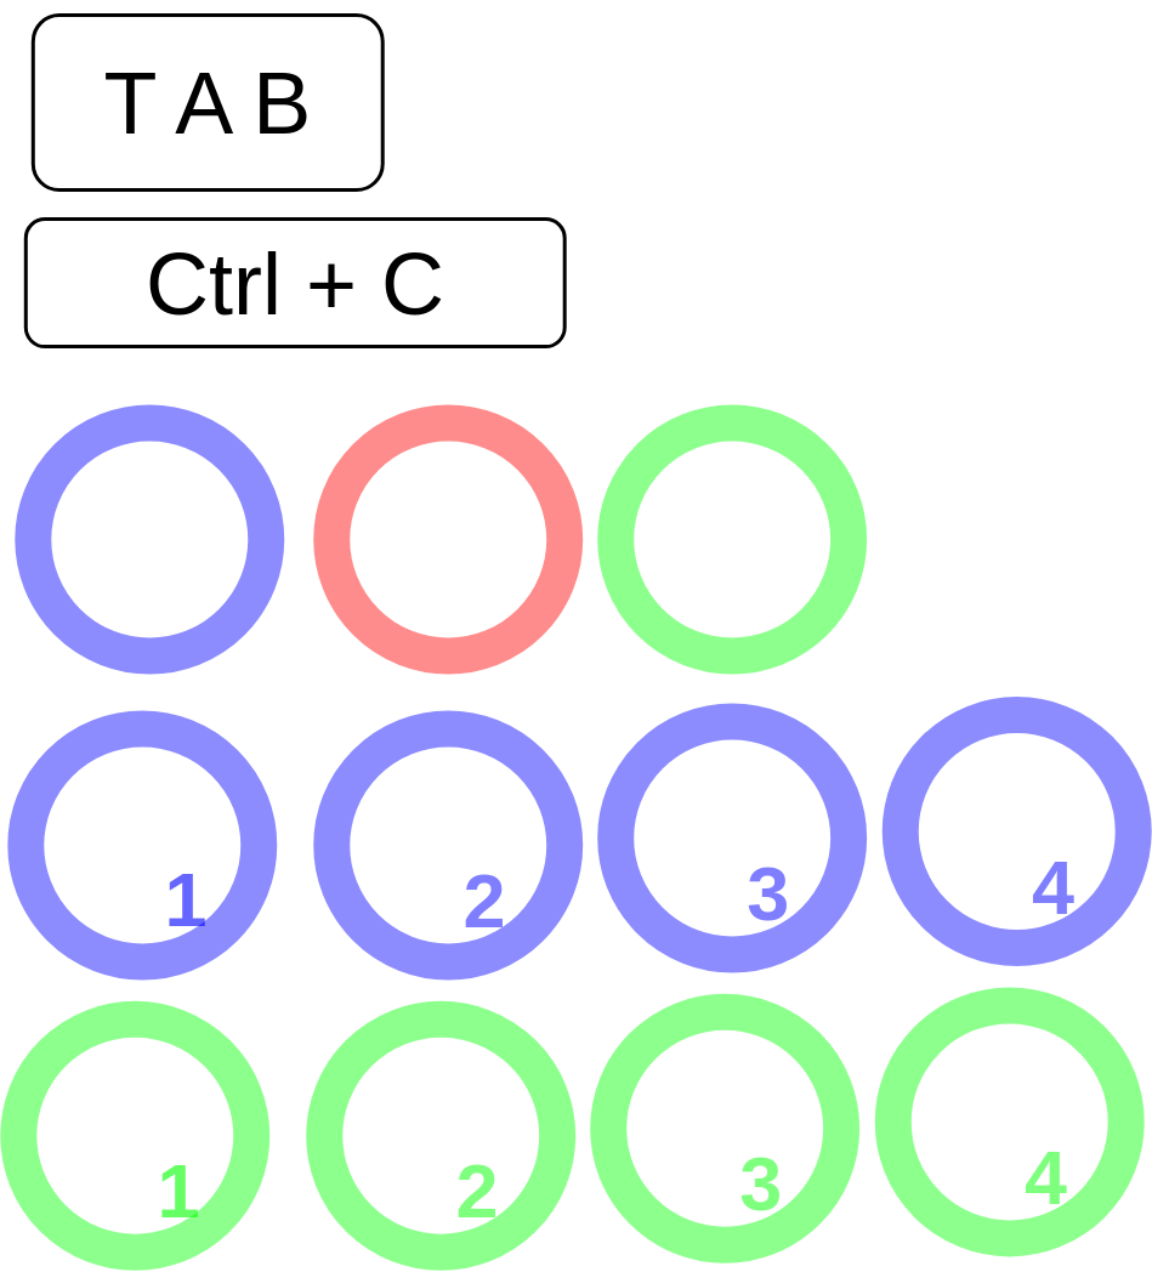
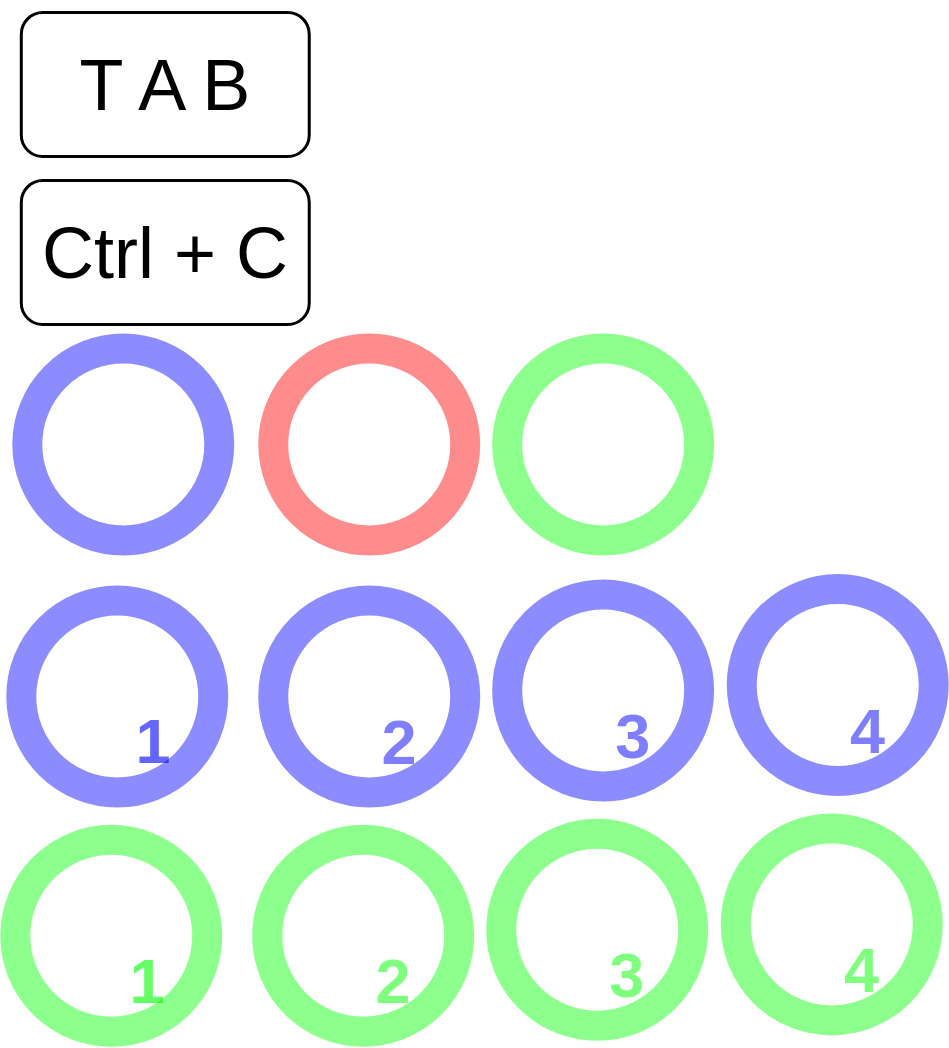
- <mxCell id="2" value="&lt;font style=&quot;font-size: 120px;&quot;&gt;T A B&lt;/font&gt;" style="rounded=1;whiteSpace=wrap;html=1;fontSize=100;verticalAlign=middle;horizontal=1;align=center;labelPosition=center;verticalLabelPosition=middle;strokeWidth=5;fillColor=none;" parent="1" vertex="1"><mxGeometry x="40" y="20" width="480" height="240" as="geometry" /></mxCell>
+ <mxCell id="2" value="&lt;font style=&quot;font-size: 120px;&quot;&gt;T A B&lt;/font&gt;" style="rounded=1;whiteSpace=wrap;html=1;fontSize=100;verticalAlign=middle;horizontal=1;align=center;labelPosition=center;verticalLabelPosition=middle;strokeWidth=5;fillColor=none;" parent="1" vertex="1"><mxGeometry x="30" y="20" width="480" height="240" as="geometry" /></mxCell>
- <mxCell id="3" value="&lt;span style=&quot;font-size: 120px;&quot;&gt;Ctrl + C&lt;/span&gt;" style="rounded=1;whiteSpace=wrap;html=1;fontSize=100;verticalAlign=middle;horizontal=1;align=center;labelPosition=center;verticalLabelPosition=middle;strokeWidth=5;fillColor=none;" parent="1" vertex="1"><mxGeometry x="30" y="300" width="740" height="175" as="geometry" /></mxCell>
+ <mxCell id="3" value="&lt;span style=&quot;font-size: 120px;&quot;&gt;Ctrl + C&lt;/span&gt;" style="rounded=1;whiteSpace=wrap;html=1;fontSize=100;verticalAlign=middle;horizontal=1;align=center;labelPosition=center;verticalLabelPosition=middle;strokeWidth=5;fillColor=none;" parent="1" vertex="1"><mxGeometry x="30" y="300" width="480" height="240" as="geometry" /></mxCell>
